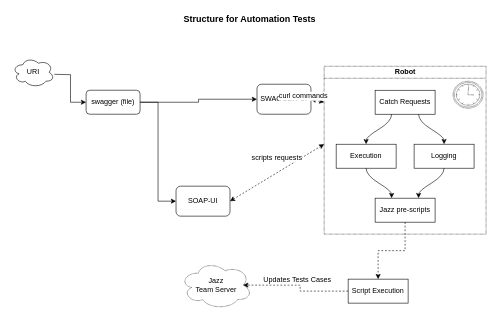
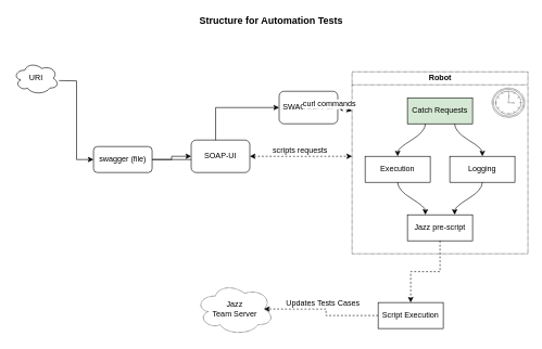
- <mxCell id="6" value="swagger (file)" style="rounded=1;whiteSpace=wrap;html=1;" vertex="1" parent="1"><mxGeometry x="143" y="150" width="90" height="40" as="geometry" /></mxCell>
+ <mxCell id="6" value="swagger (file)" style="rounded=1;whiteSpace=wrap;html=1;" vertex="1" parent="1"><mxGeometry x="143" y="225" width="90" height="40" as="geometry" /></mxCell>
- <mxCell id="8" value="Catch Requests" style="whiteSpace=wrap;html=1;" vertex="1" parent="7"><mxGeometry x="85" y="40" width="100" height="40" as="geometry" /></mxCell>
+ <mxCell id="8" value="Catch Requests" style="whiteSpace=wrap;html=1;fillColor=#d5e8d4;" vertex="1" parent="7"><mxGeometry x="85" y="40" width="100" height="40" as="geometry" /></mxCell>
- <mxCell id="17" value="SOAP-UI" style="rounded=1;whiteSpace=wrap;html=1;" vertex="1" parent="1"><mxGeometry x="293" y="310" width="90" height="50" as="geometry" /></mxCell>
+ <mxCell id="17" value="SOAP-UI" style="rounded=1;whiteSpace=wrap;html=1;" vertex="1" parent="1"><mxGeometry x="293" y="215" width="90" height="50" as="geometry" /></mxCell>
- <mxCell id="13" value="Jazz pre-scripts" style="whiteSpace=wrap;html=1;" vertex="1" parent="7"><mxGeometry x="85" y="220" width="100" height="40" as="geometry" /></mxCell>
+ <mxCell id="13" value="Jazz pre-script" style="whiteSpace=wrap;html=1;" vertex="1" parent="7"><mxGeometry x="85" y="220" width="100" height="40" as="geometry" /></mxCell>
